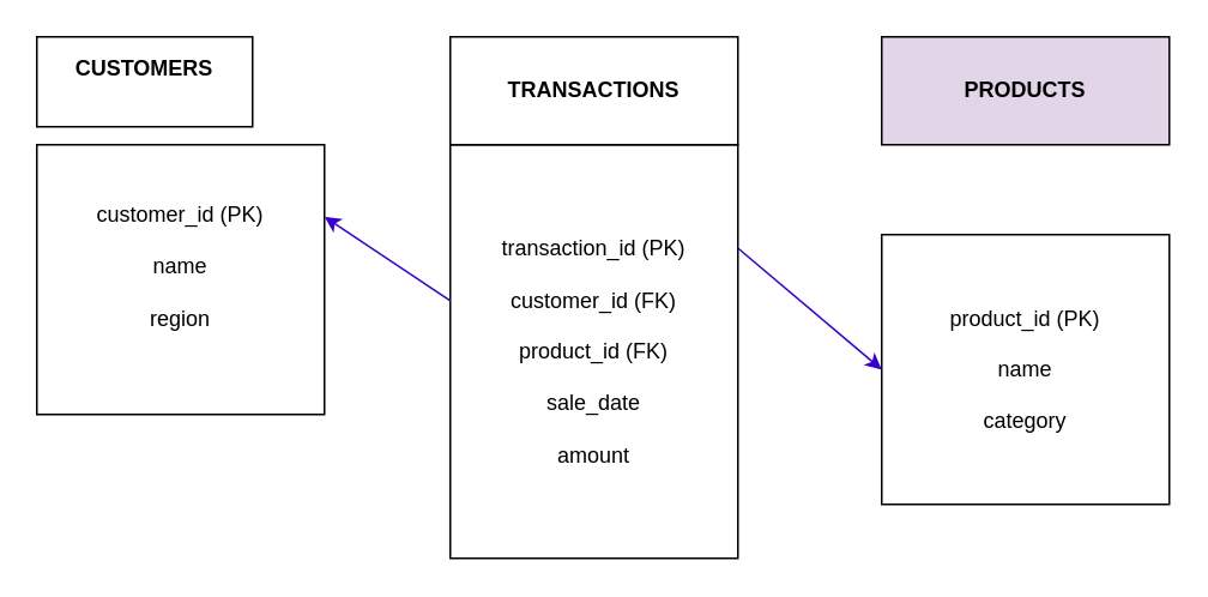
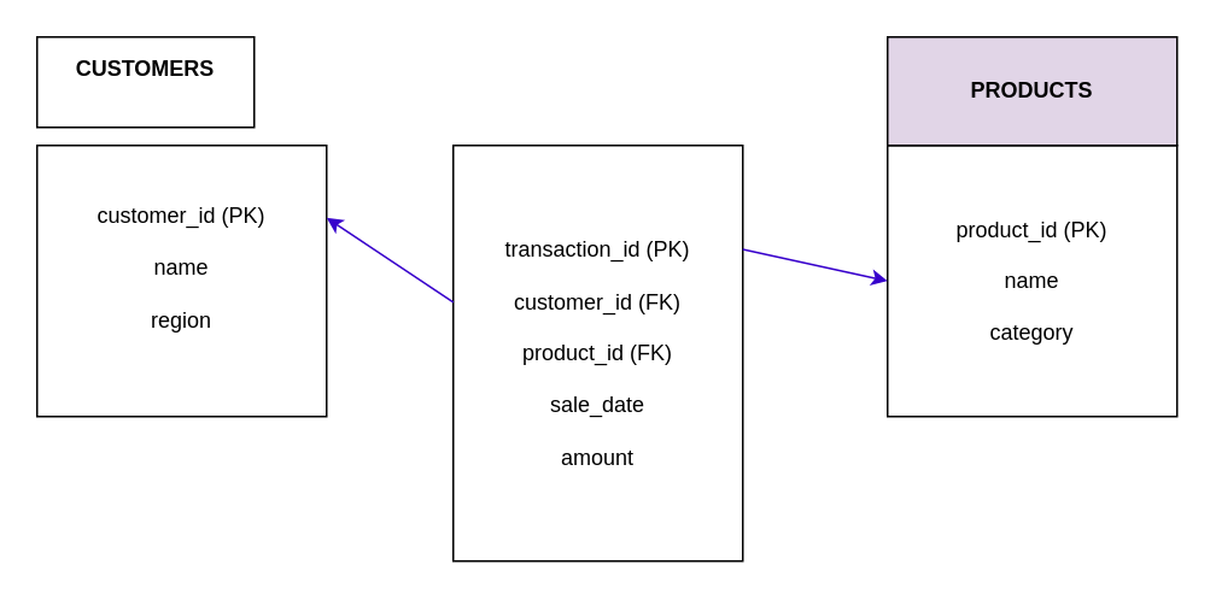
- <mxCell id="5" value="&lt;b&gt;TRANSACTIONS&lt;/b&gt;" style="rounded=0;whiteSpace=wrap;html=1;" vertex="1" parent="1"><mxGeometry x="250" y="20" width="160" height="60" as="geometry" /></mxCell>
- <mxCell id="4" value="&lt;div&gt;&lt;br&gt;&lt;/div&gt;&lt;div&gt;&lt;span style=&quot;background-color: transparent; color: light-dark(rgb(0, 0, 0), rgb(255, 255, 255));&quot;&gt;product_id (PK)&lt;/span&gt;&lt;/div&gt;&lt;div&gt;&lt;br&gt;&lt;/div&gt;&lt;div&gt;name&lt;/div&gt;&lt;div&gt;&lt;br&gt;&lt;/div&gt;&lt;div&gt;category&lt;/div&gt;&lt;div&gt;&lt;br&gt;&lt;/div&gt;" style="rounded=0;whiteSpace=wrap;html=1;" vertex="1" parent="1"><mxGeometry x="490" y="130" width="160" height="150" as="geometry" /></mxCell>
+ <mxCell id="4" value="&lt;div&gt;&lt;br&gt;&lt;/div&gt;&lt;div&gt;&lt;span style=&quot;background-color: transparent; color: light-dark(rgb(0, 0, 0), rgb(255, 255, 255));&quot;&gt;product_id (PK)&lt;/span&gt;&lt;/div&gt;&lt;div&gt;&lt;br&gt;&lt;/div&gt;&lt;div&gt;name&lt;/div&gt;&lt;div&gt;&lt;br&gt;&lt;/div&gt;&lt;div&gt;category&lt;/div&gt;&lt;div&gt;&lt;br&gt;&lt;/div&gt;" style="rounded=0;whiteSpace=wrap;html=1;" vertex="1" parent="1"><mxGeometry x="490" y="80" width="160" height="150" as="geometry" /></mxCell>
